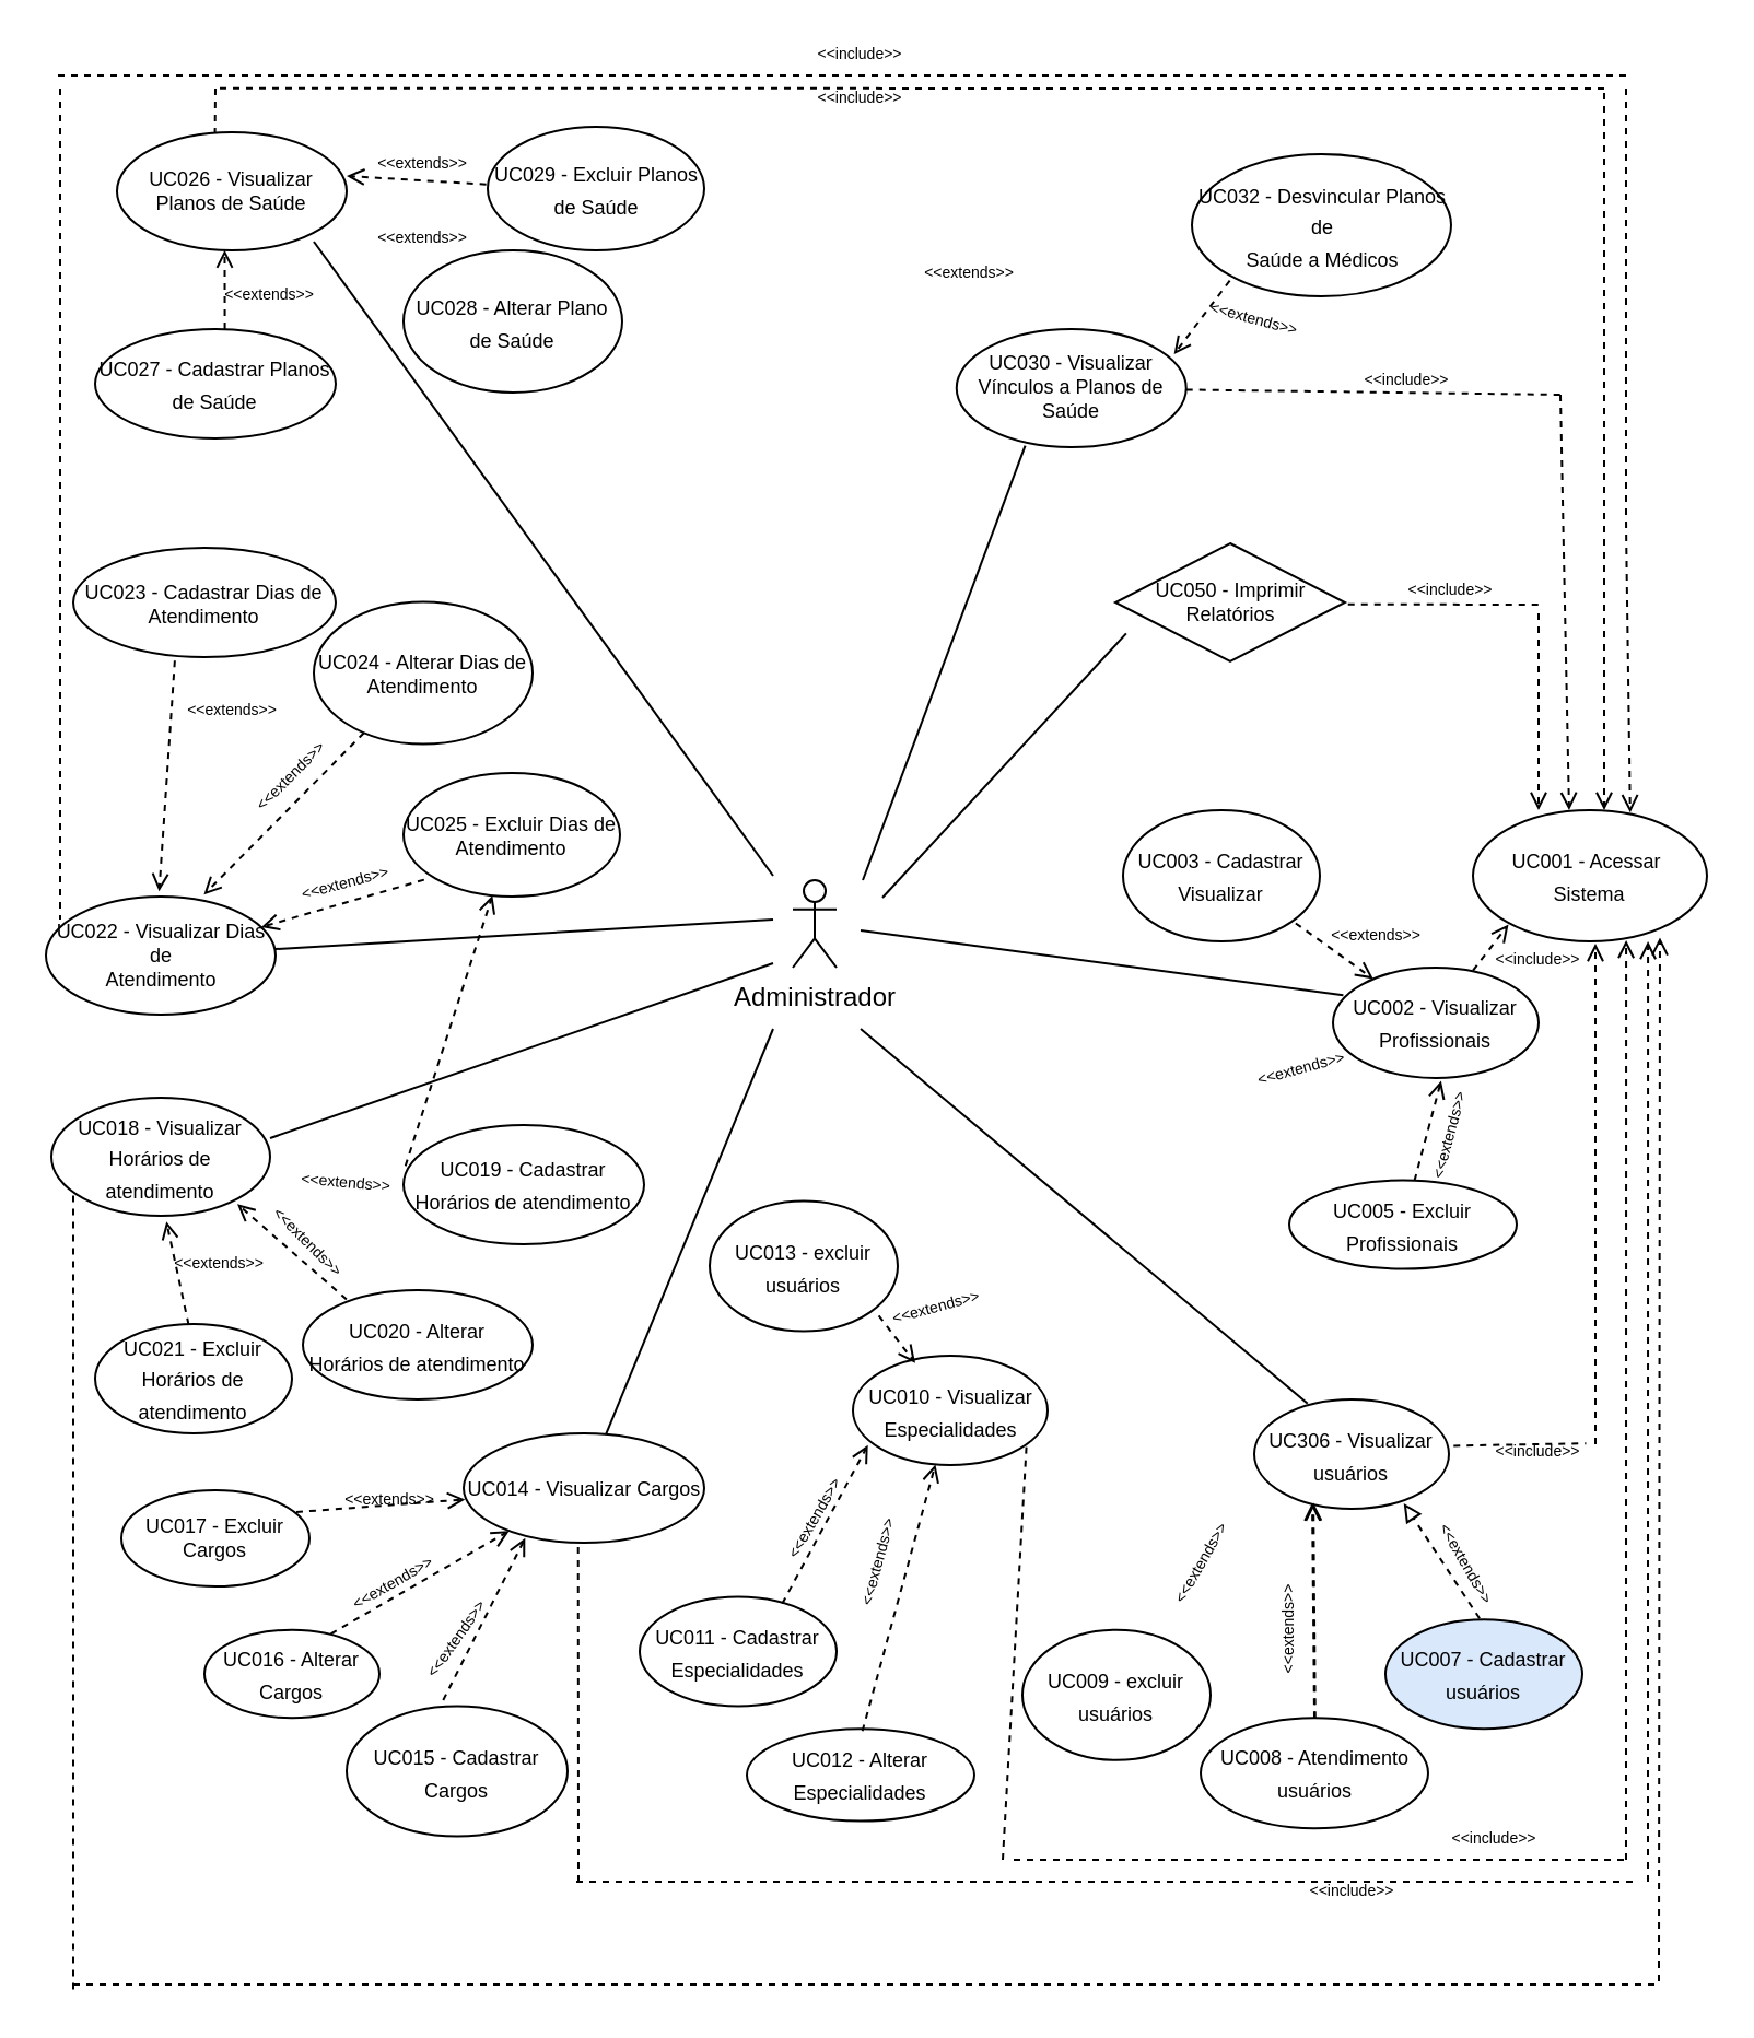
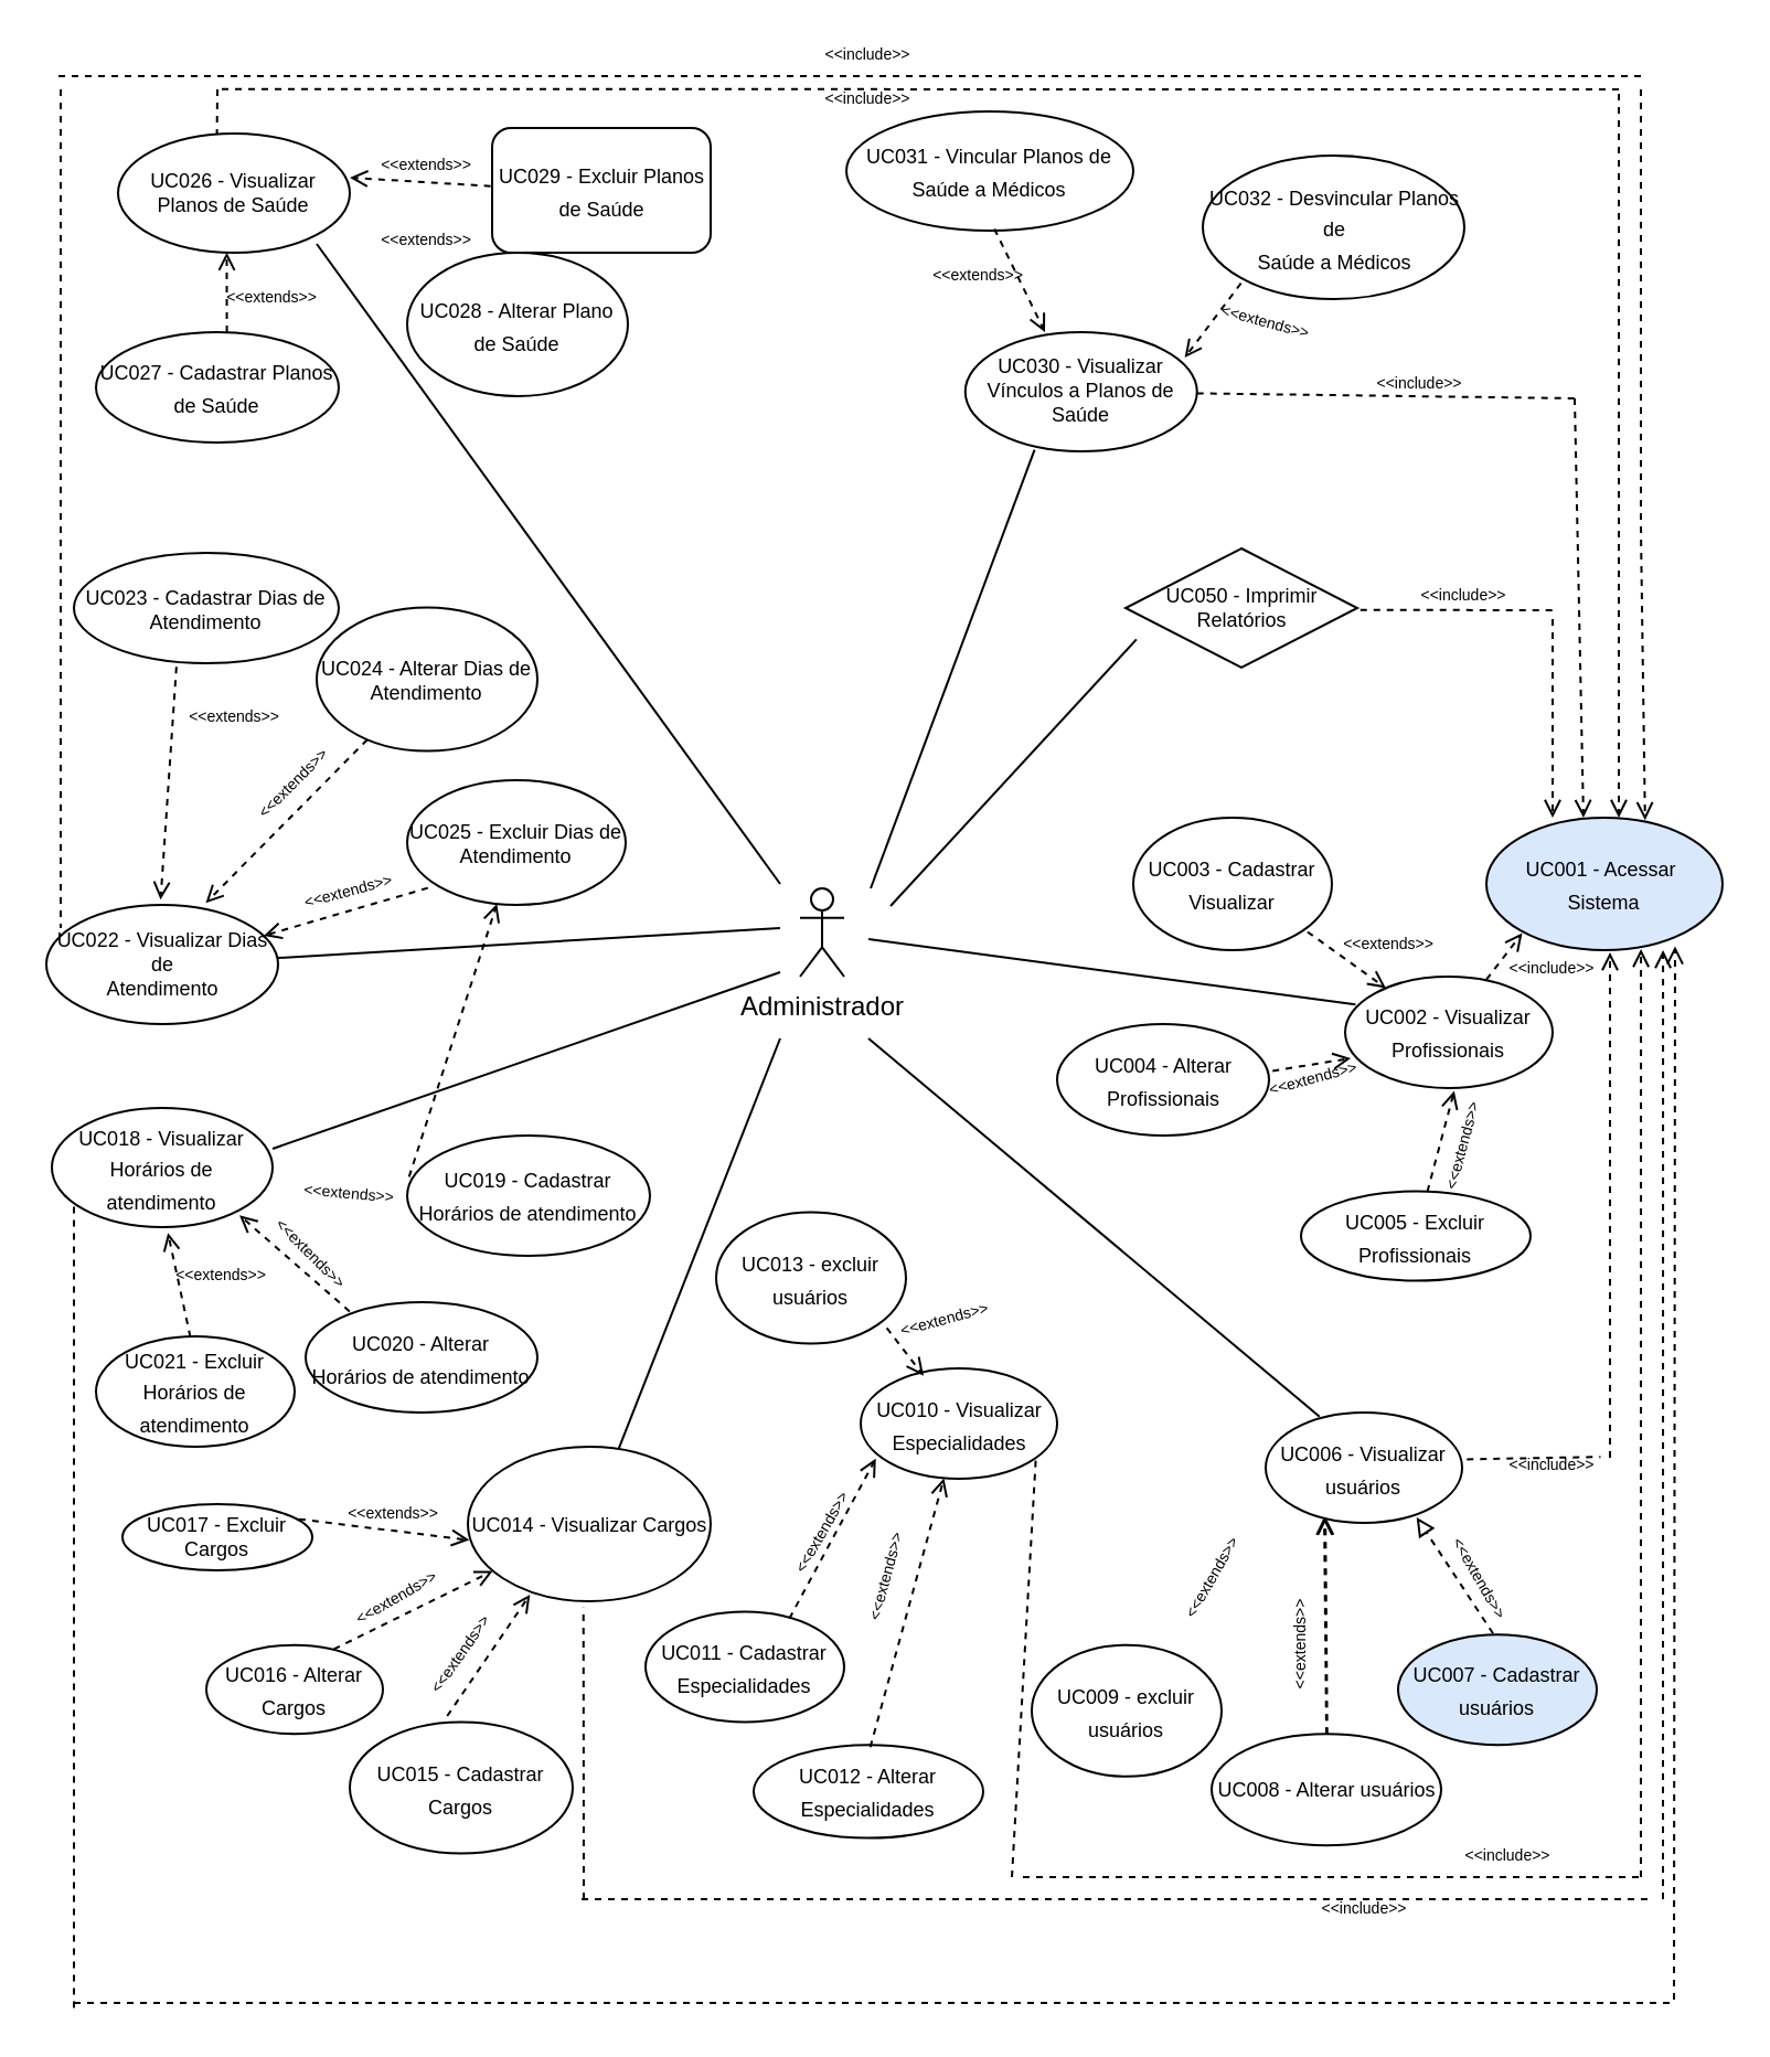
+ <mxCell id="90" value="&lt;div&gt;&lt;font style=&quot;font-size: 9px&quot;&gt;UC031 - Vincular Planos de &lt;br&gt;&lt;/font&gt;&lt;/div&gt;&lt;div&gt;&lt;font style=&quot;font-size: 9px&quot;&gt;Saúde a Médicos&lt;br&gt;&lt;/font&gt;&lt;/div&gt;" style="ellipse;whiteSpace=wrap;html=1;" parent="1" vertex="1"><mxGeometry x="383" y="50" width="130" height="54" as="geometry" /></mxCell>
- <mxCell id="82" value="&lt;font style=&quot;font-size: 9px&quot;&gt;UC029 - Excluir &lt;/font&gt;&lt;font style=&quot;font-size: 9px&quot;&gt;Planos de Saúde&lt;br&gt;&lt;/font&gt;" style="ellipse;whiteSpace=wrap;html=1;" parent="1" vertex="1"><mxGeometry x="222.5" y="57.5" width="99" height="56.5" as="geometry" /></mxCell>
+ <mxCell id="82" value="&lt;font style=&quot;font-size: 9px&quot;&gt;UC029 - Excluir &lt;/font&gt;&lt;font style=&quot;font-size: 9px&quot;&gt;Planos de Saúde&lt;br&gt;&lt;/font&gt;" style="whiteSpace=wrap;html=1;rounded=1;" parent="1" vertex="1"><mxGeometry x="222.5" y="57.5" width="99" height="56.5" as="geometry" /></mxCell>
+ <mxCell id="92" value="" style="endArrow=open;html=1;dashed=1;fontSize=7;endFill=0;exitX=0.516;exitY=0.986;exitDx=0;exitDy=0;exitPerimeter=0;entryX=0.344;entryY=0;entryDx=0;entryDy=0;entryPerimeter=0;" parent="1" source="90" target="89" edge="1"><mxGeometry width="50" height="50" relative="1" as="geometry"><mxPoint x="422.5" y="143.49" as="sourcePoint" /><mxPoint x="389.56" y="114" as="targetPoint" /></mxGeometry></mxCell>
- <mxCell id="3" value="&lt;font style=&quot;font-size: 9px&quot;&gt;UC001 - Acessar&amp;nbsp; Sistema&lt;/font&gt;" style="ellipse;whiteSpace=wrap;html=1;" parent="1" vertex="1"><mxGeometry x="673" y="370" width="107" height="60" as="geometry" /></mxCell>
+ <mxCell id="3" value="&lt;font style=&quot;font-size: 9px&quot;&gt;UC001 - Acessar&amp;nbsp; Sistema&lt;/font&gt;" style="ellipse;whiteSpace=wrap;html=1;fillColor=#dae8fc;" parent="1" vertex="1"><mxGeometry x="673" y="370" width="107" height="60" as="geometry" /></mxCell>
+ <mxCell id="12" value="" style="endArrow=open;html=1;dashed=1;fontSize=7;exitX=1.017;exitY=0.42;exitDx=0;exitDy=0;exitPerimeter=0;entryX=0.027;entryY=0.733;entryDx=0;entryDy=0;entryPerimeter=0;endFill=0;" parent="1" source="6" target="5" edge="1"><mxGeometry width="50" height="50" relative="1" as="geometry"><mxPoint x="630.071" y="573.214" as="sourcePoint" /><mxPoint x="687.786" y="573.214" as="targetPoint" /></mxGeometry></mxCell>
+ <mxCell id="6" value="&lt;font style=&quot;font-size: 9px&quot;&gt;UC004 - Alterar Profissionais&lt;/font&gt;" style="ellipse;whiteSpace=wrap;html=1;" parent="1" vertex="1"><mxGeometry x="478.5" y="463.5" width="96" height="50.5" as="geometry" /></mxCell>
- <mxCell id="19" value="&lt;font style=&quot;font-size: 9px&quot;&gt;UC306 - Visualizar usuários&lt;/font&gt;" style="ellipse;whiteSpace=wrap;html=1;" parent="1" vertex="1"><mxGeometry x="573" y="639.5" width="89" height="50" as="geometry" /></mxCell>
+ <mxCell id="19" value="&lt;font style=&quot;font-size: 9px&quot;&gt;UC006 - Visualizar usuários&lt;/font&gt;" style="ellipse;whiteSpace=wrap;html=1;" parent="1" vertex="1"><mxGeometry x="573" y="639.5" width="89" height="50" as="geometry" /></mxCell>
- <mxCell id="31" value="&lt;font style=&quot;font-size: 9px&quot;&gt;UC014 - Visualizar Cargos&lt;/font&gt;" style="ellipse;whiteSpace=wrap;html=1;" parent="1" vertex="1"><mxGeometry x="211.5" y="655" width="110" height="50" as="geometry" /></mxCell>
+ <mxCell id="31" value="&lt;font style=&quot;font-size: 9px&quot;&gt;UC014 - Visualizar Cargos&lt;/font&gt;" style="ellipse;whiteSpace=wrap;html=1;" parent="1" vertex="1"><mxGeometry x="211.5" y="655" width="110" height="70" as="geometry" /></mxCell>
- <mxCell id="33" value="&lt;div style=&quot;font-size: 9px&quot;&gt;&lt;font style=&quot;font-size: 9px&quot;&gt;UC017 - Excluir&lt;/font&gt;&lt;/div&gt;&lt;div style=&quot;font-size: 9px&quot;&gt;&lt;font style=&quot;font-size: 9px&quot;&gt;Cargos&lt;/font&gt;&lt;/div&gt;" style="ellipse;whiteSpace=wrap;html=1;" parent="1" vertex="1"><mxGeometry x="55" y="681" width="86" height="44" as="geometry" /></mxCell>
+ <mxCell id="33" value="&lt;div style=&quot;font-size: 9px&quot;&gt;&lt;font style=&quot;font-size: 9px&quot;&gt;UC017 - Excluir&lt;/font&gt;&lt;/div&gt;&lt;div style=&quot;font-size: 9px&quot;&gt;&lt;font style=&quot;font-size: 9px&quot;&gt;Cargos&lt;/font&gt;&lt;/div&gt;" style="ellipse;whiteSpace=wrap;html=1;" parent="1" vertex="1"><mxGeometry x="55" y="681" width="86" height="30" as="geometry" /></mxCell>
- <mxCell id="21" value="&lt;font style=&quot;font-size: 9px&quot;&gt;UC008 - Atendimento usuários&lt;/font&gt;" style="ellipse;whiteSpace=wrap;html=1;" parent="1" vertex="1"><mxGeometry x="548.5" y="785.13" width="104" height="50.5" as="geometry" /></mxCell>
+ <mxCell id="21" value="&lt;font style=&quot;font-size: 9px&quot;&gt;UC008 - Alterar usuários&lt;/font&gt;" style="ellipse;whiteSpace=wrap;html=1;" parent="1" vertex="1"><mxGeometry x="548.5" y="785.13" width="104" height="50.5" as="geometry" /></mxCell>
